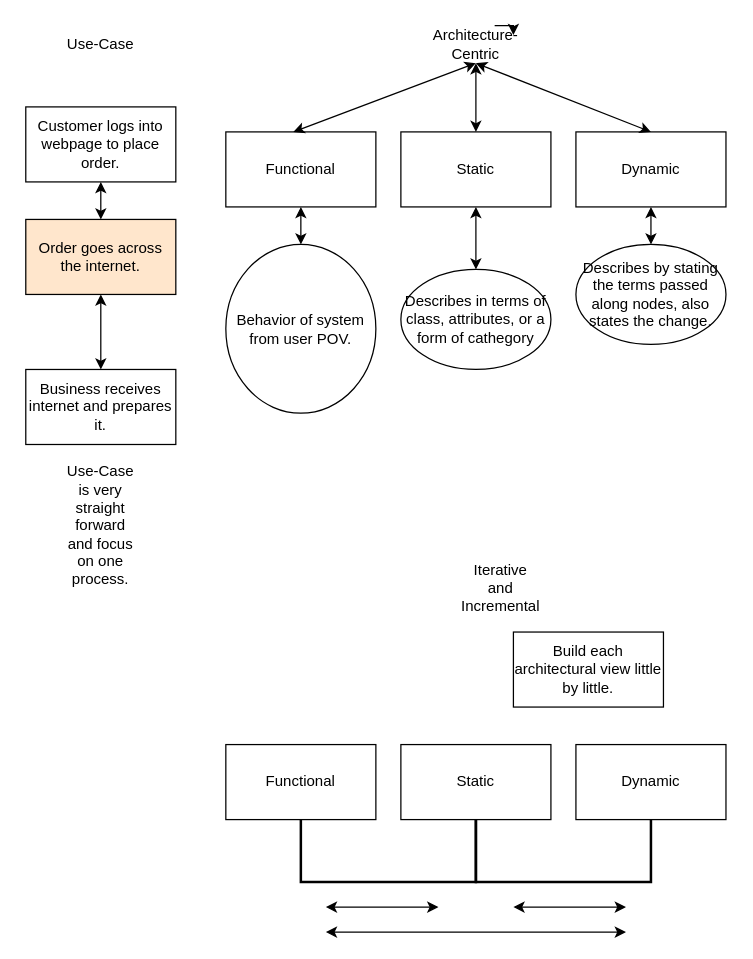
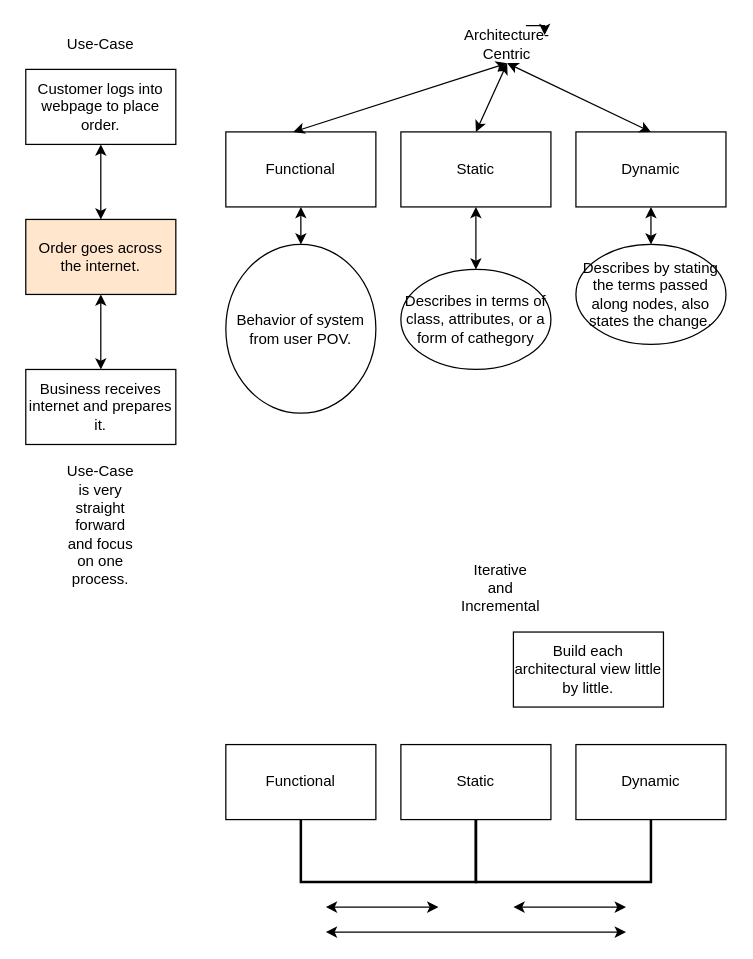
- <mxCell id="9" value="Architecture-Centric" style="text;strokeColor=none;align=center;fillColor=none;html=1;verticalAlign=middle;whiteSpace=wrap;rounded=0;" vertex="1" parent="1"><mxGeometry x="350" y="20" width="60" height="30" as="geometry" /></mxCell>
+ <mxCell id="9" value="Architecture-Centric" style="text;strokeColor=none;align=center;fillColor=none;html=1;verticalAlign=middle;whiteSpace=wrap;rounded=0;" vertex="1" parent="1"><mxGeometry x="375" y="20" width="60" height="30" as="geometry" /></mxCell>
- <mxCell id="2" value="Customer logs into webpage to place order." style="rounded=0;whiteSpace=wrap;html=1;" vertex="1" parent="1"><mxGeometry x="20" y="85" width="120" height="60" as="geometry" /></mxCell>
+ <mxCell id="2" value="Customer logs into webpage to place order." style="rounded=0;whiteSpace=wrap;html=1;" vertex="1" parent="1"><mxGeometry x="20" y="55" width="120" height="60" as="geometry" /></mxCell>
